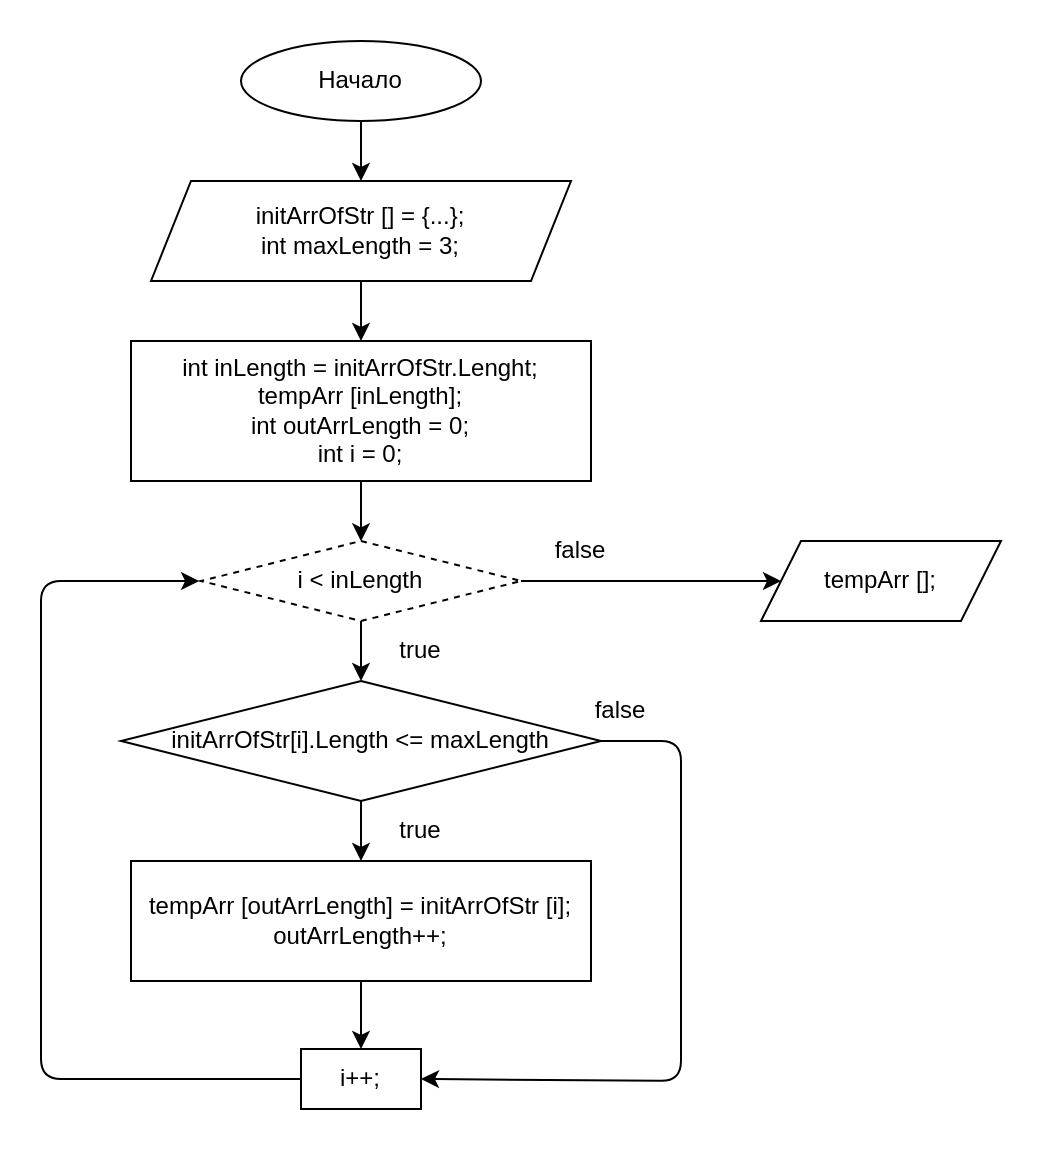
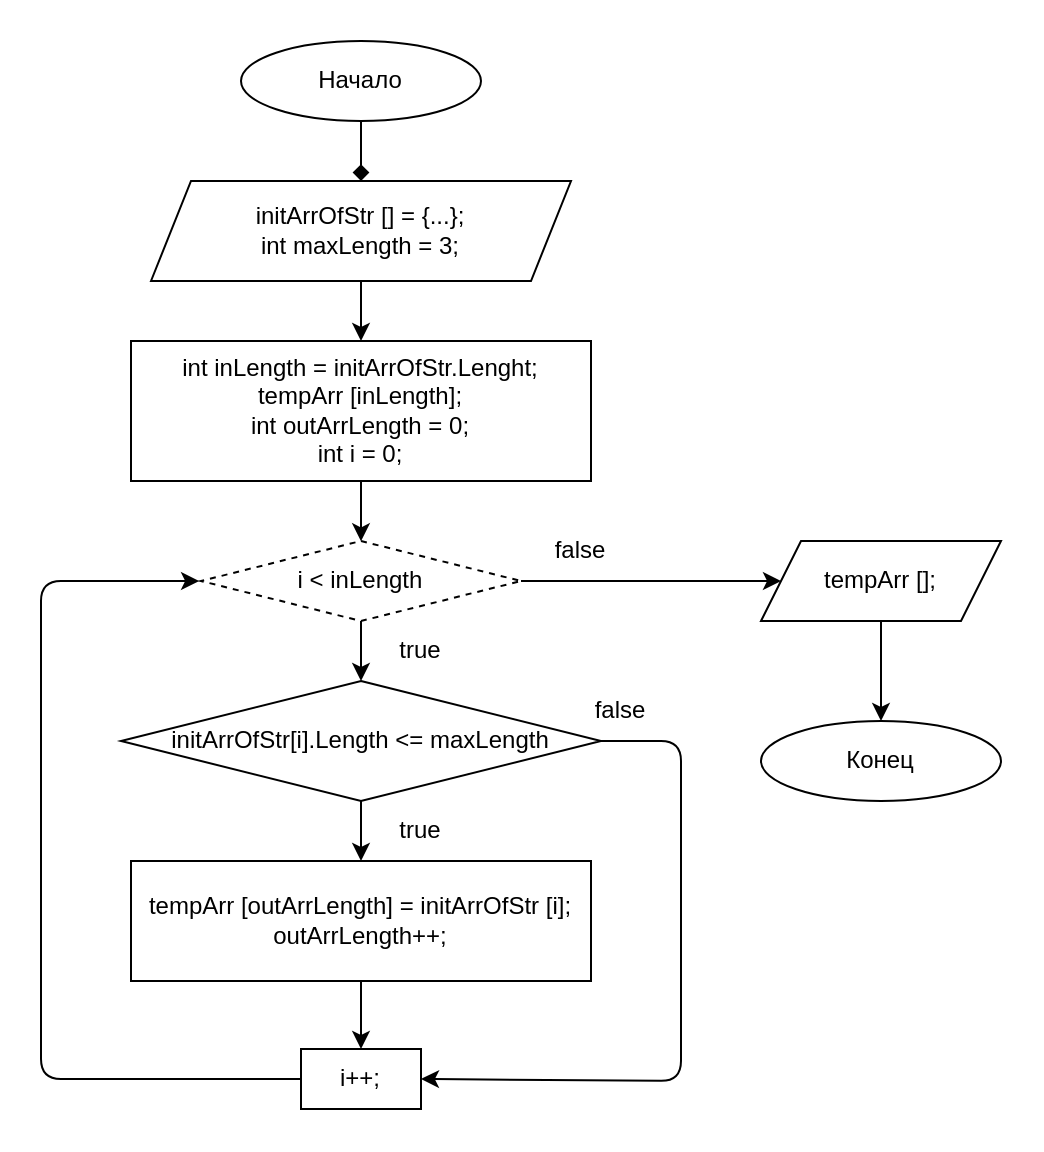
- <mxCell id="2" style="edgeStyle=none;html=1;entryX=0.5;entryY=0;entryDx=0;entryDy=0;" edge="1" parent="1" source="3" target="5"><mxGeometry relative="1" as="geometry" /></mxCell>
+ <mxCell id="2" style="edgeStyle=none;html=1;entryX=0.5;entryY=0;entryDx=0;entryDy=0;endArrow=diamond;" edge="1" parent="1" source="3" target="5"><mxGeometry relative="1" as="geometry" /></mxCell>
+ <mxCell id="15" style="edgeStyle=none;html=1;entryX=0.5;entryY=0;entryDx=0;entryDy=0;" edge="1" parent="1" source="16" target="17"><mxGeometry relative="1" as="geometry" /></mxCell>
+ <mxCell id="17" value="Конец" style="ellipse;whiteSpace=wrap;html=1;" vertex="1" parent="1"><mxGeometry x="380" y="360" width="120" height="40" as="geometry" /></mxCell>
